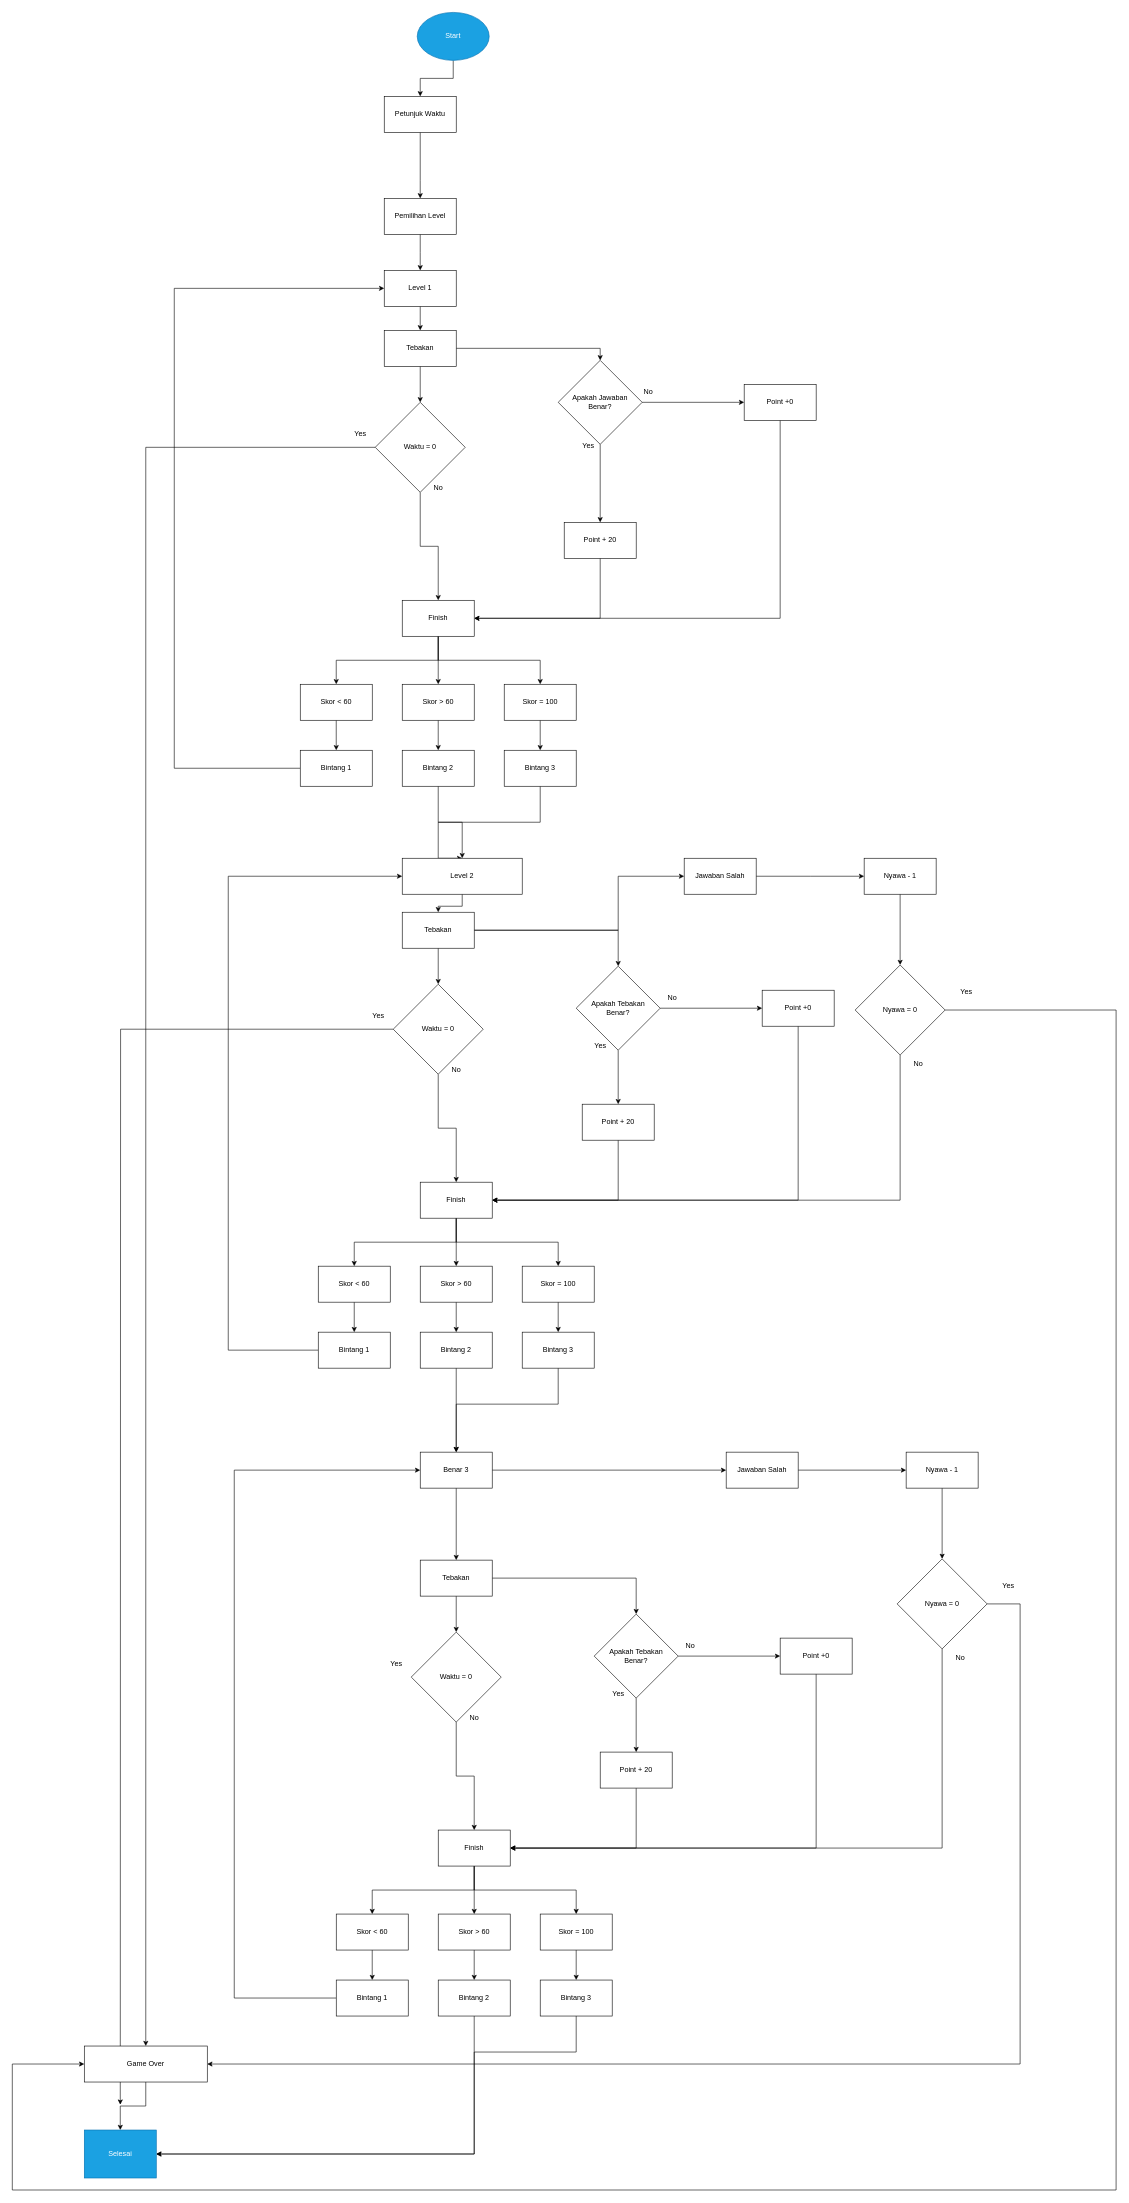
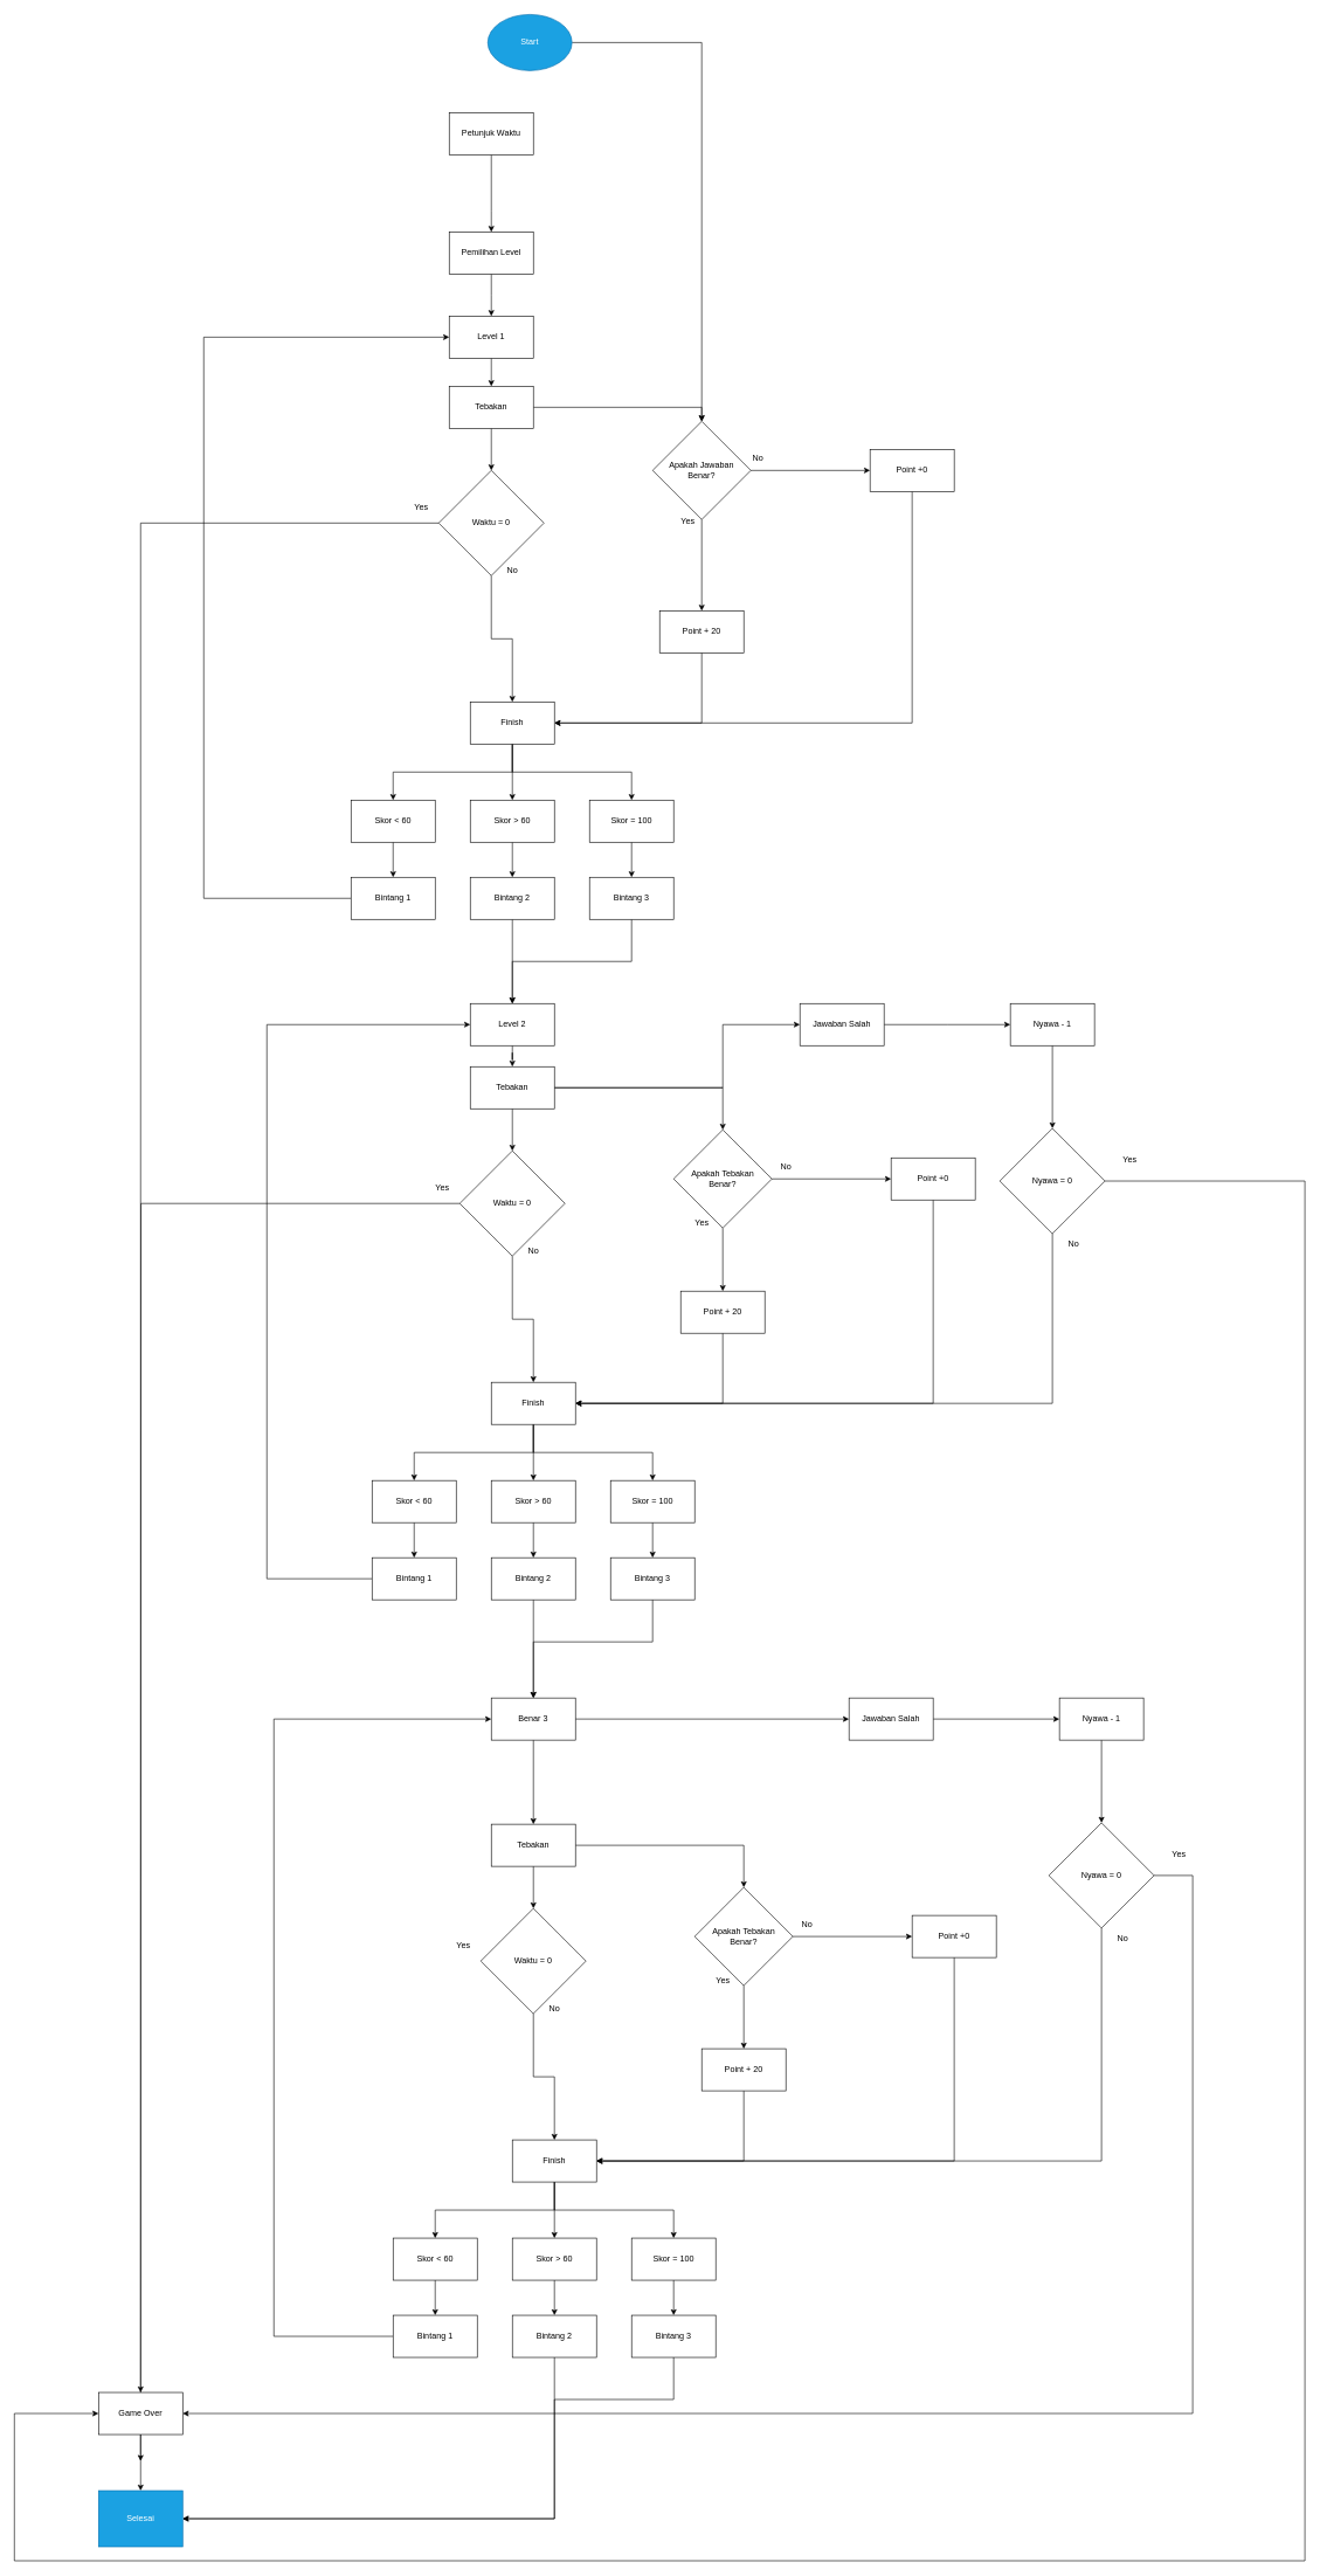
- <mxCell id="4" style="edgeStyle=orthogonalEdgeStyle;rounded=0;orthogonalLoop=1;jettySize=auto;html=1;entryX=0.5;entryY=0;entryDx=0;entryDy=0;" edge="1" parent="1" source="5" target="3"><mxGeometry relative="1" as="geometry" /></mxCell>
+ <mxCell id="4" style="edgeStyle=orthogonalEdgeStyle;rounded=0;orthogonalLoop=1;jettySize=auto;html=1;" edge="1" parent="1" source="5" target="15"><mxGeometry relative="1" as="geometry" /></mxCell>
- <mxCell id="44" value="Level 2" style="rounded=0;whiteSpace=wrap;html=1;" vertex="1" parent="1"><mxGeometry x="670" y="1430" width="200" height="60" as="geometry" /></mxCell>
+ <mxCell id="44" value="Level 2" style="rounded=0;whiteSpace=wrap;html=1;" vertex="1" parent="1"><mxGeometry x="670" y="1430" width="120" height="60" as="geometry" /></mxCell>
- <mxCell id="133" value="Game Over" style="rounded=0;whiteSpace=wrap;html=1;" vertex="1" parent="1"><mxGeometry x="140" y="3410" width="205" height="60" as="geometry" /></mxCell>
+ <mxCell id="133" value="Game Over" style="rounded=0;whiteSpace=wrap;html=1;" vertex="1" parent="1"><mxGeometry x="140" y="3410" width="120" height="60" as="geometry" /></mxCell>
